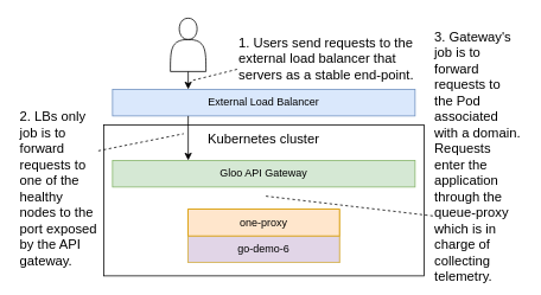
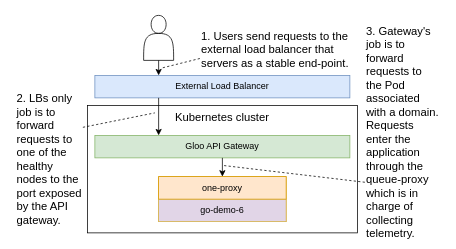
+ <mxCell id="11" value="" style="endArrow=classic;html=1;fontSize=15;exitX=0.5;exitY=1;exitDx=0;exitDy=0;entryX=0.5;entryY=0;entryDx=0;entryDy=0;" edge="1" parent="1" source="3" target="10"><mxGeometry width="50" height="50" relative="1" as="geometry"><mxPoint x="296" y="280" as="sourcePoint" /><mxPoint x="346" y="230" as="targetPoint" /></mxGeometry></mxCell>
